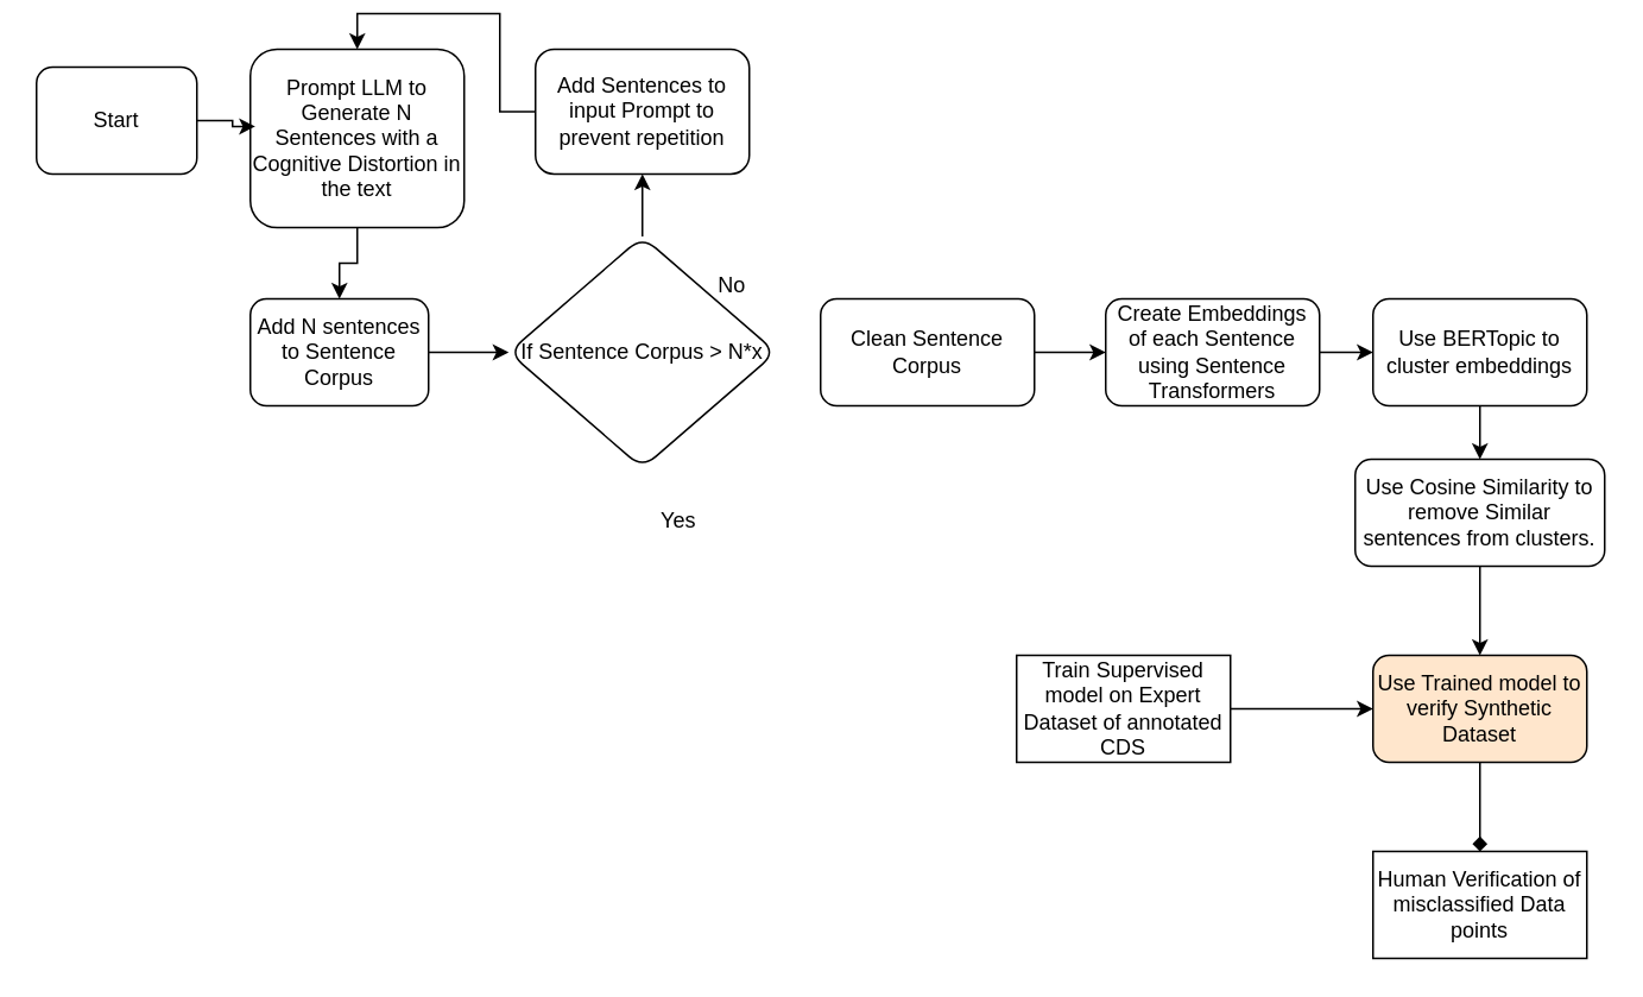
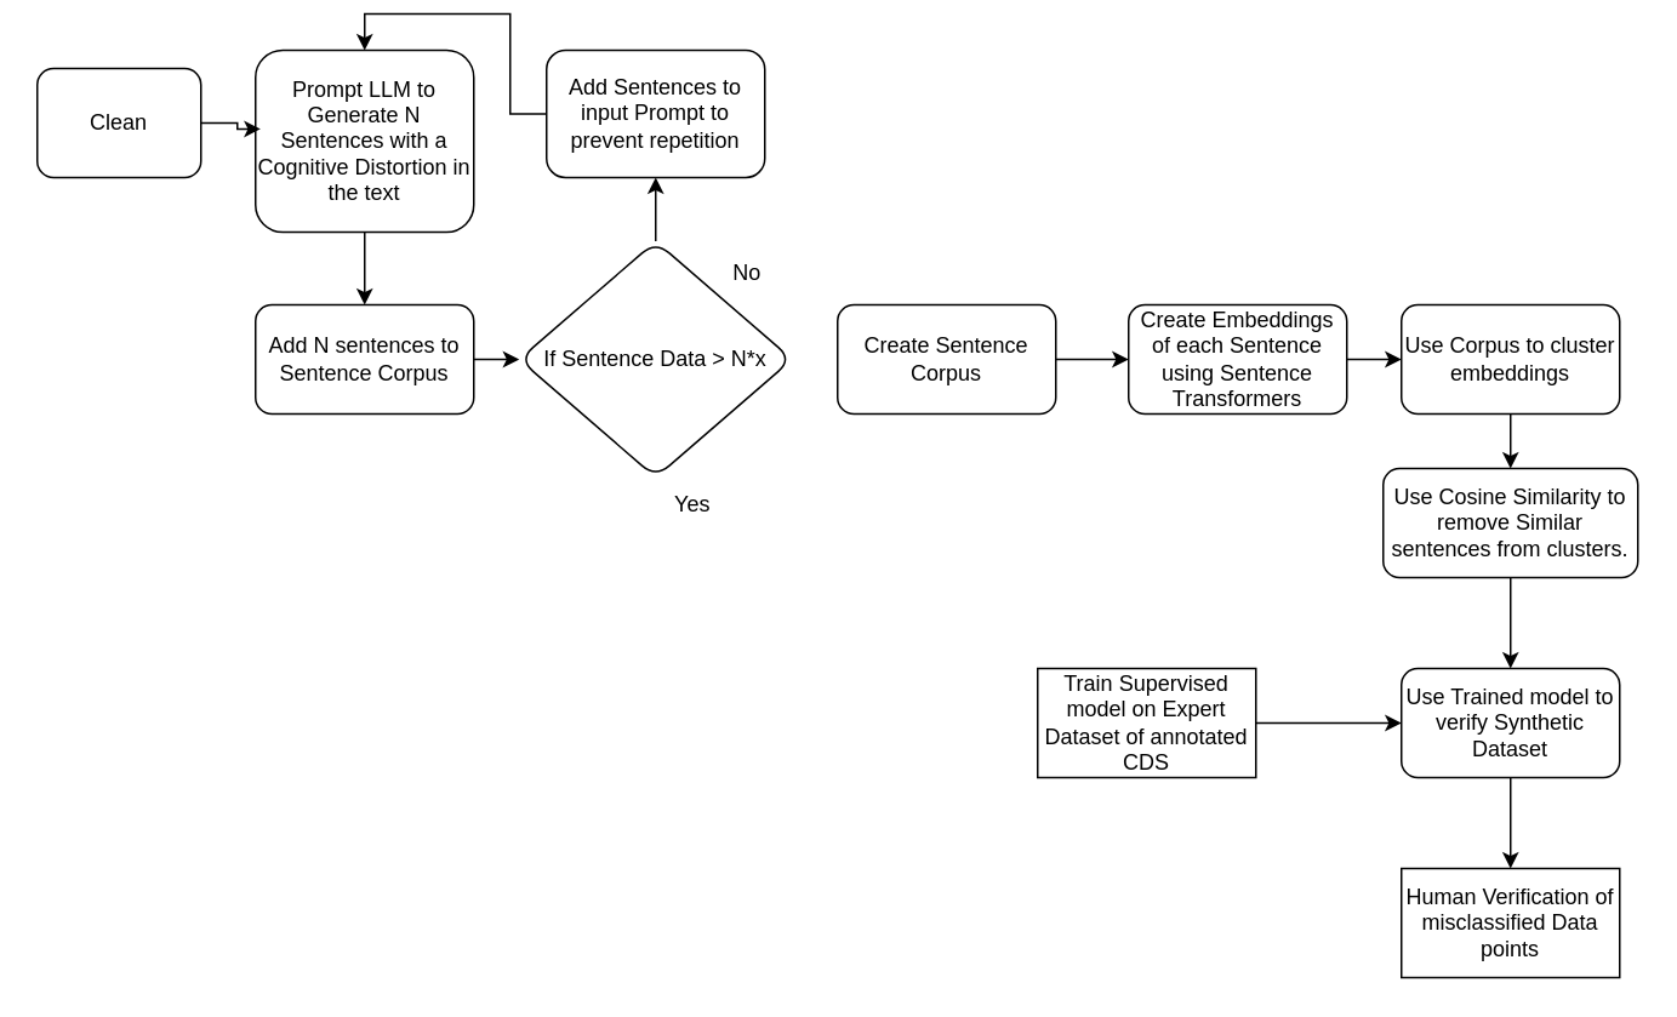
- <mxCell id="14" value="Start" style="rounded=1;whiteSpace=wrap;html=1;" vertex="1" parent="1"><mxGeometry x="20" y="30" width="90" height="60" as="geometry" /></mxCell>
+ <mxCell id="14" value="Clean" style="rounded=1;whiteSpace=wrap;html=1;" vertex="1" parent="1"><mxGeometry x="20" y="30" width="90" height="60" as="geometry" /></mxCell>
- <mxCell id="10" value="No" style="text;html=1;align=center;verticalAlign=middle;resizable=0;points=[];autosize=1;strokeColor=none;fillColor=none;" vertex="1" parent="1"><mxGeometry x="390" y="138" width="40" height="30" as="geometry" /></mxCell>
+ <mxCell id="10" value="No" style="text;html=1;align=center;verticalAlign=middle;resizable=0;points=[];autosize=1;strokeColor=none;fillColor=none;" vertex="1" parent="1"><mxGeometry x="390" y="128" width="40" height="30" as="geometry" /></mxCell>
- <mxCell id="5" value="Add N sentences to Sentence Corpus" style="rounded=1;whiteSpace=wrap;html=1;" vertex="1" parent="1"><mxGeometry x="140" y="160" width="100" height="60" as="geometry" /></mxCell>
+ <mxCell id="5" value="Add N sentences to Sentence Corpus" style="rounded=1;whiteSpace=wrap;html=1;" vertex="1" parent="1"><mxGeometry x="140" y="160" width="120" height="60" as="geometry" /></mxCell>
- <mxCell id="9" value="If Sentence Corpus &amp;gt; N*x" style="rhombus;whiteSpace=wrap;html=1;rounded=1;" vertex="1" parent="1"><mxGeometry x="285" y="125" width="150" height="130" as="geometry" /></mxCell>
+ <mxCell id="9" value="If Sentence Data &amp;gt; N*x" style="rhombus;whiteSpace=wrap;html=1;rounded=1;" vertex="1" parent="1"><mxGeometry x="285" y="125" width="150" height="130" as="geometry" /></mxCell>
- <mxCell id="12" value="Clean Sentence Corpus" style="whiteSpace=wrap;html=1;rounded=1;" vertex="1" parent="1"><mxGeometry x="460" y="160" width="120" height="60" as="geometry" /></mxCell>
+ <mxCell id="12" value="Create Sentence Corpus" style="whiteSpace=wrap;html=1;rounded=1;" vertex="1" parent="1"><mxGeometry x="460" y="160" width="120" height="60" as="geometry" /></mxCell>
- <mxCell id="17" value="Use BERTopic to cluster embeddings" style="whiteSpace=wrap;html=1;rounded=1;" vertex="1" parent="1"><mxGeometry x="770" y="160" width="120" height="60" as="geometry" /></mxCell>
+ <mxCell id="17" value="Use Corpus to cluster embeddings" style="whiteSpace=wrap;html=1;rounded=1;" vertex="1" parent="1"><mxGeometry x="770" y="160" width="120" height="60" as="geometry" /></mxCell>
- <mxCell id="13" value="Yes" style="text;html=1;align=center;verticalAlign=middle;resizable=0;points=[];autosize=1;strokeColor=none;fillColor=none;" vertex="1" parent="1"><mxGeometry x="360" y="270" width="40" height="30" as="geometry" /></mxCell>
+ <mxCell id="13" value="Yes" style="text;html=1;align=center;verticalAlign=middle;resizable=0;points=[];autosize=1;strokeColor=none;fillColor=none;" vertex="1" parent="1"><mxGeometry x="360" y="255" width="40" height="30" as="geometry" /></mxCell>
- <mxCell id="26" value="Use Trained model to verify Synthetic Dataset" style="rounded=1;whiteSpace=wrap;html=1;fillColor=#ffe6cc;" vertex="1" parent="1"><mxGeometry x="770" y="360" width="120" height="60" as="geometry" /></mxCell>
+ <mxCell id="26" value="Use Trained model to verify Synthetic Dataset" style="rounded=1;whiteSpace=wrap;html=1;" vertex="1" parent="1"><mxGeometry x="770" y="360" width="120" height="60" as="geometry" /></mxCell>
- <mxCell id="25" value="" style="edgeStyle=orthogonalEdgeStyle;rounded=0;orthogonalLoop=1;jettySize=auto;html=1;endArrow=diamond;" edge="1" parent="1" source="26" target="22"><mxGeometry relative="1" as="geometry" /></mxCell>
+ <mxCell id="25" value="" style="edgeStyle=orthogonalEdgeStyle;rounded=0;orthogonalLoop=1;jettySize=auto;html=1;" edge="1" parent="1" source="26" target="22"><mxGeometry relative="1" as="geometry" /></mxCell>
